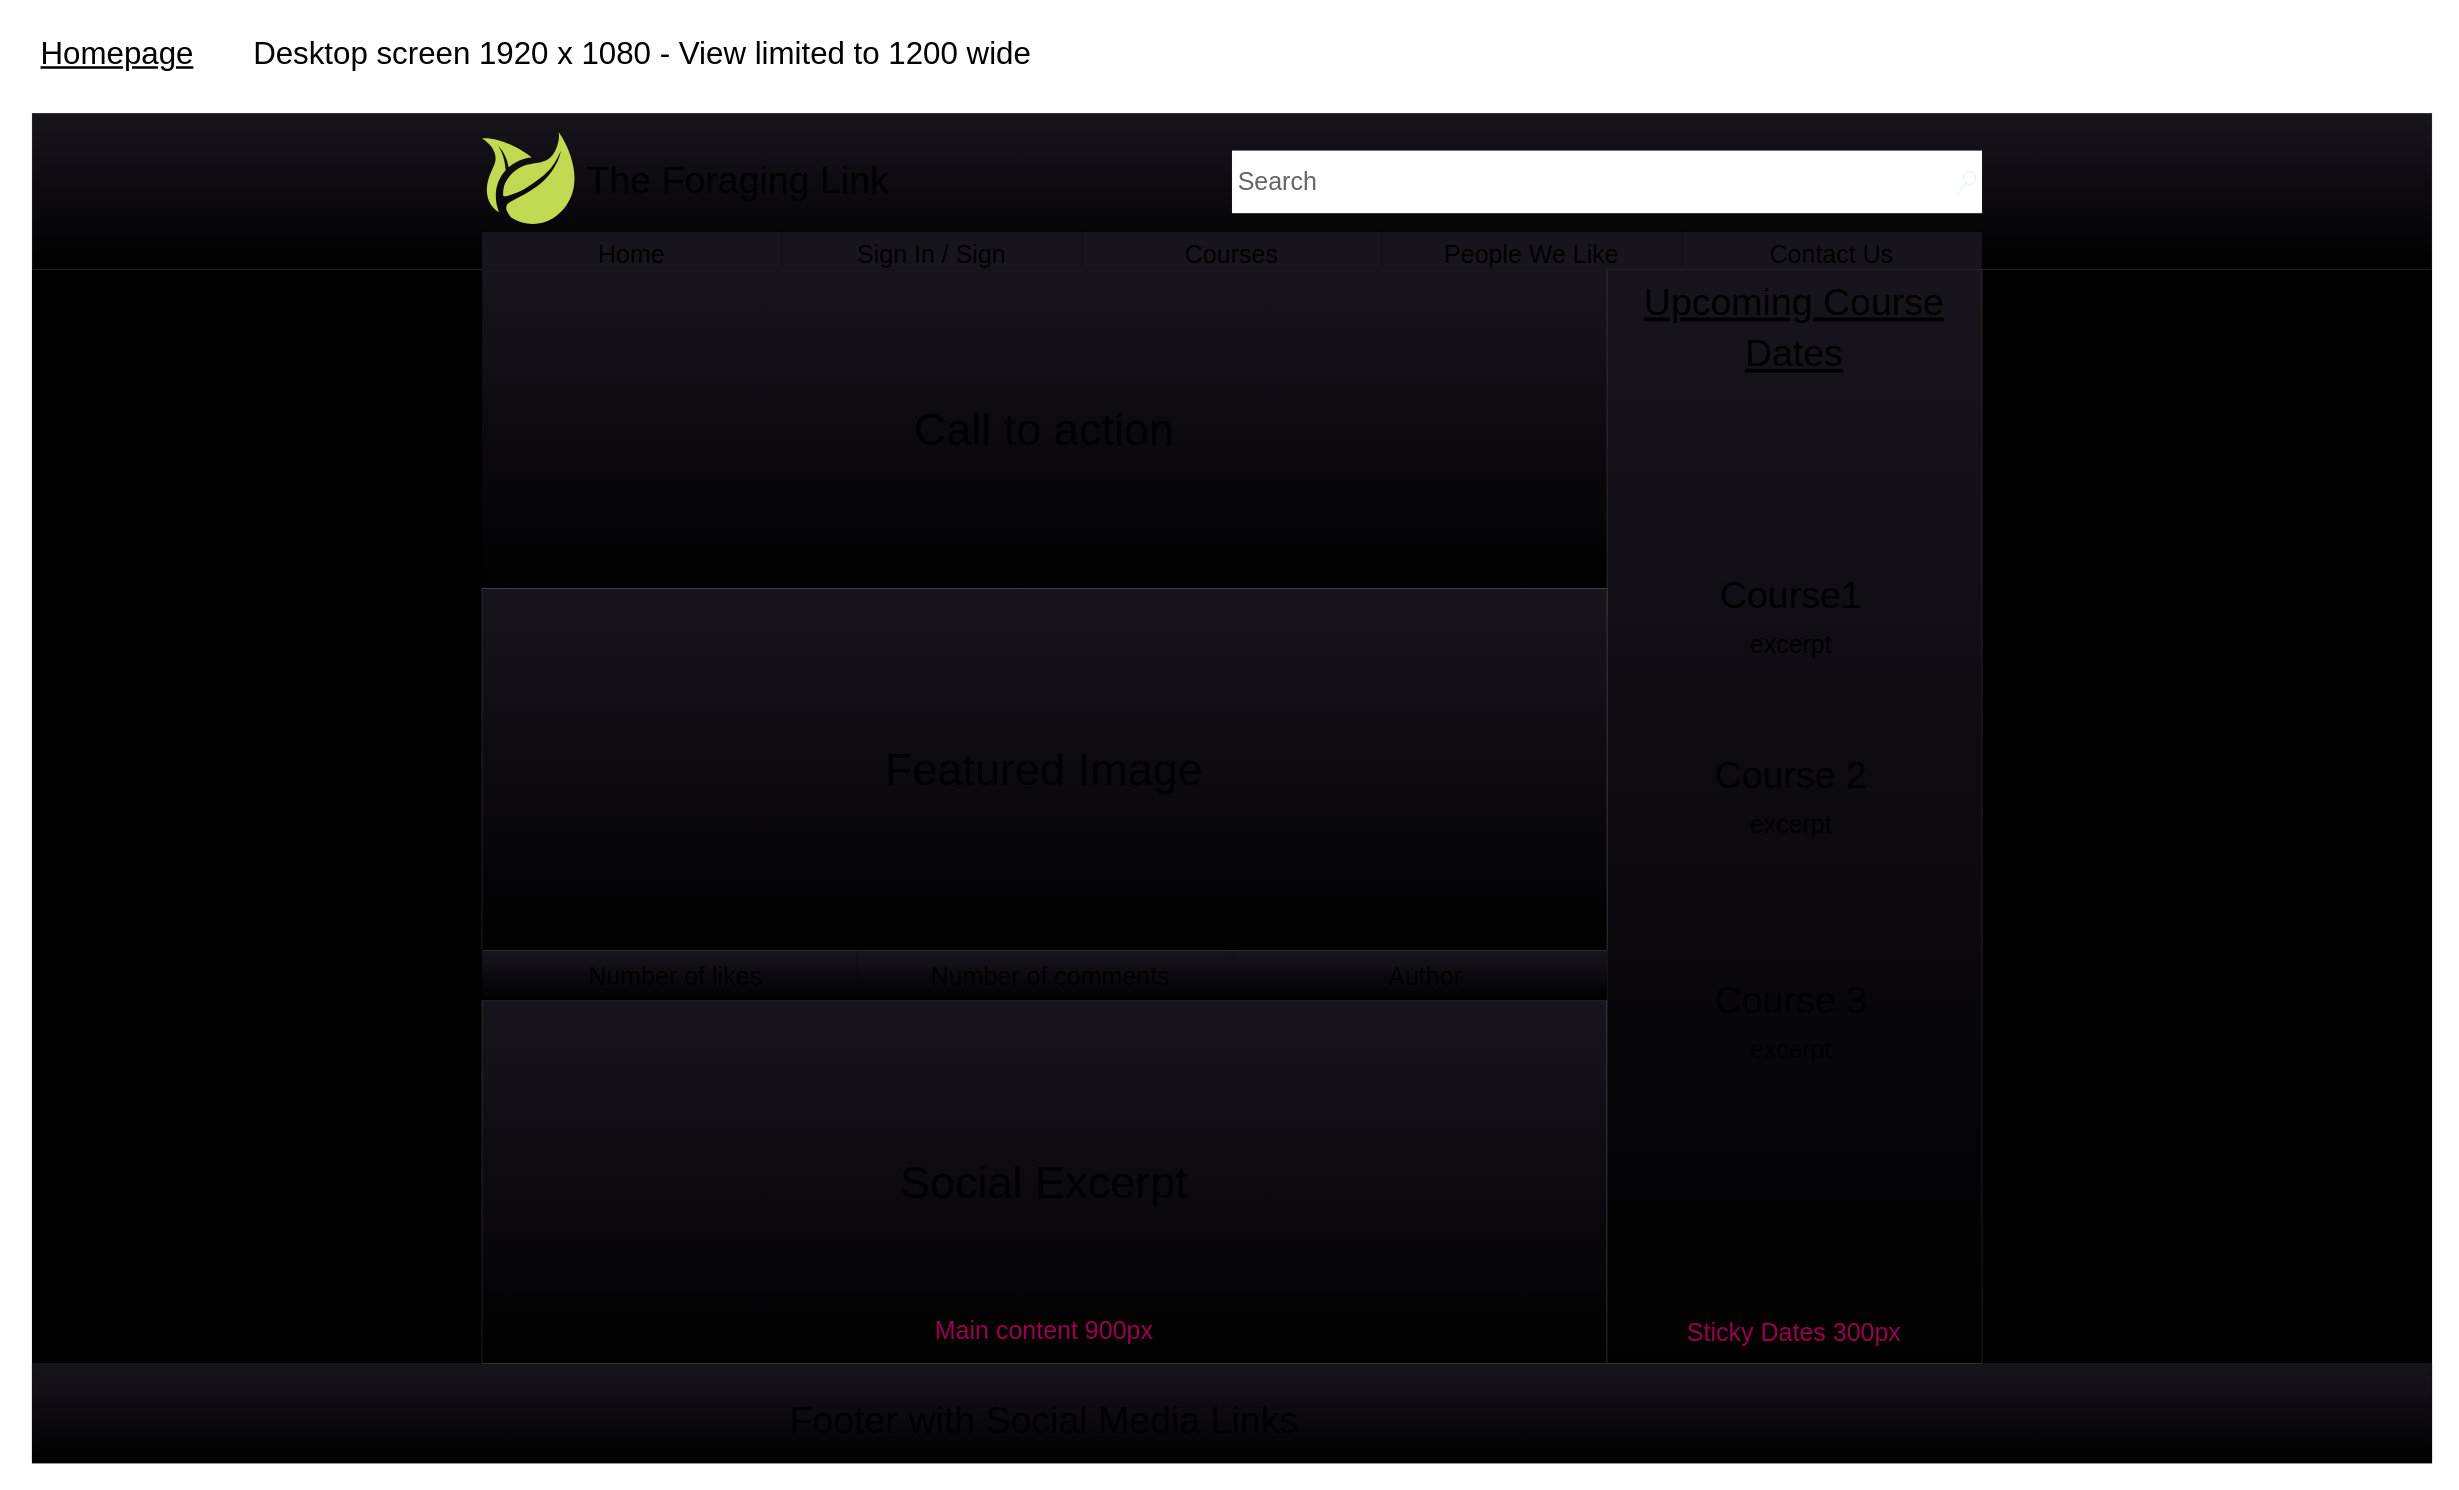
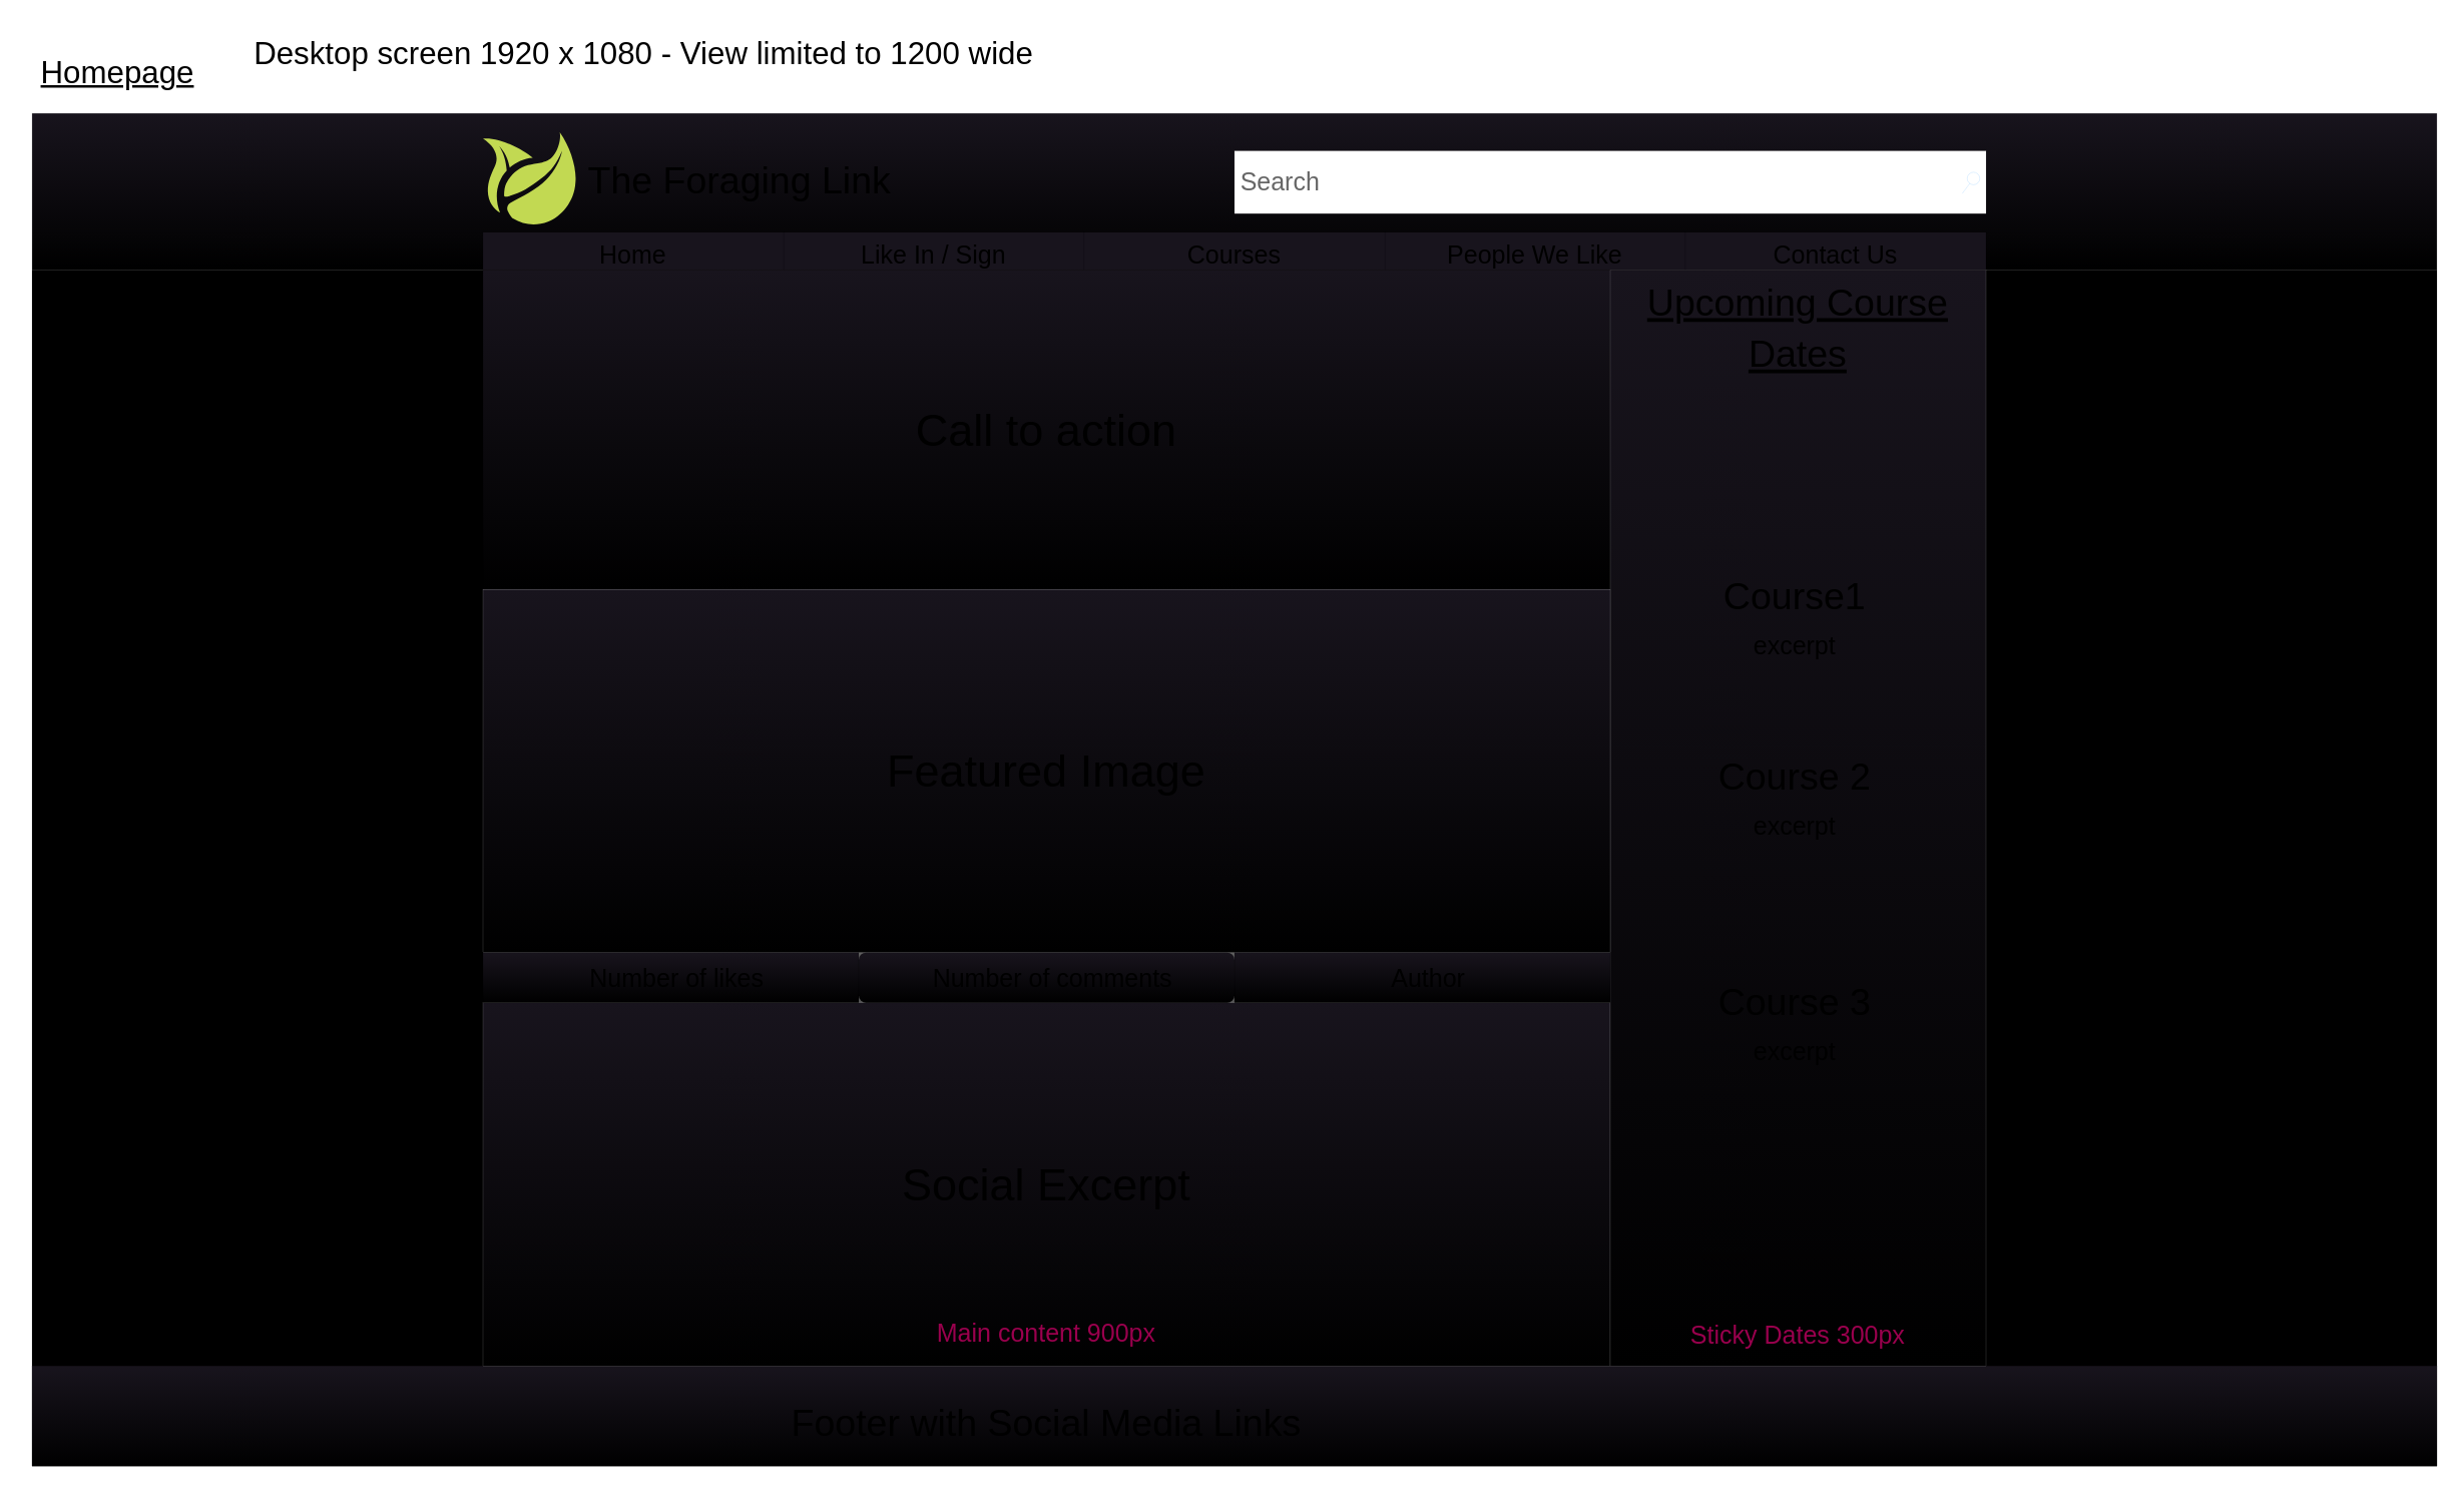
- <mxCell id="14" value="&lt;span style=&quot;font-size: 25px; text-decoration-line: underline;&quot;&gt;Homepage&lt;/span&gt;" style="text;html=1;align=center;verticalAlign=top;resizable=0;points=[];autosize=1;strokeColor=none;fillColor=none;fontSize=25;movable=0;rotatable=0;deletable=0;editable=0;connectable=0;strokeWidth=0;rounded=0;" parent="1" vertex="1"><mxGeometry x="20" y="20" width="145" height="45" as="geometry" /></mxCell>
+ <mxCell id="14" value="&lt;span style=&quot;font-size: 25px; text-decoration-line: underline;&quot;&gt;Homepage&lt;/span&gt;" style="text;html=1;align=center;verticalAlign=top;resizable=0;points=[];autosize=1;strokeColor=none;fillColor=none;fontSize=25;movable=0;rotatable=0;deletable=0;editable=0;connectable=0;strokeWidth=0;rounded=0;" parent="1" vertex="1"><mxGeometry x="20" y="35" width="145" height="45" as="geometry" /></mxCell>
- <mxCell id="18" value="&lt;font style=&quot;font-size: 20px;&quot;&gt;Sign In / Sign&lt;/font&gt;" style="rounded=0;whiteSpace=wrap;html=1;fontSize=25;strokeWidth=0;movable=0;resizable=0;rotatable=0;deletable=0;editable=0;connectable=0;gradientColor=none;fillColor=#18141D;" parent="1" vertex="1"><mxGeometry x="625" y="185" width="240" height="30" as="geometry" /></mxCell>
+ <mxCell id="18" value="&lt;font style=&quot;font-size: 20px;&quot;&gt;Like In / Sign&lt;/font&gt;" style="rounded=0;whiteSpace=wrap;html=1;fontSize=25;strokeWidth=0;movable=0;resizable=0;rotatable=0;deletable=0;editable=0;connectable=0;gradientColor=none;fillColor=#18141D;" parent="1" vertex="1"><mxGeometry x="625" y="185" width="240" height="30" as="geometry" /></mxCell>
- <mxCell id="13" value="Number of comments" style="rounded=0;whiteSpace=wrap;html=1;strokeColor=default;strokeWidth=0;fontSize=20;fillColor=#18141D;align=center;spacingLeft=10;verticalAlign=middle;movable=0;resizable=0;rotatable=0;deletable=0;editable=0;connectable=0;gradientColor=default;" parent="1" vertex="1"><mxGeometry x="685" y="760" width="300" height="40" as="geometry" /></mxCell>
+ <mxCell id="13" value="Number of comments" style="whiteSpace=wrap;html=1;strokeColor=default;strokeWidth=0;fontSize=20;fillColor=#18141D;align=center;spacingLeft=10;verticalAlign=middle;movable=0;resizable=0;rotatable=0;deletable=0;editable=0;connectable=0;gradientColor=default;rounded=1;" parent="1" vertex="1"><mxGeometry x="685" y="760" width="300" height="40" as="geometry" /></mxCell>
